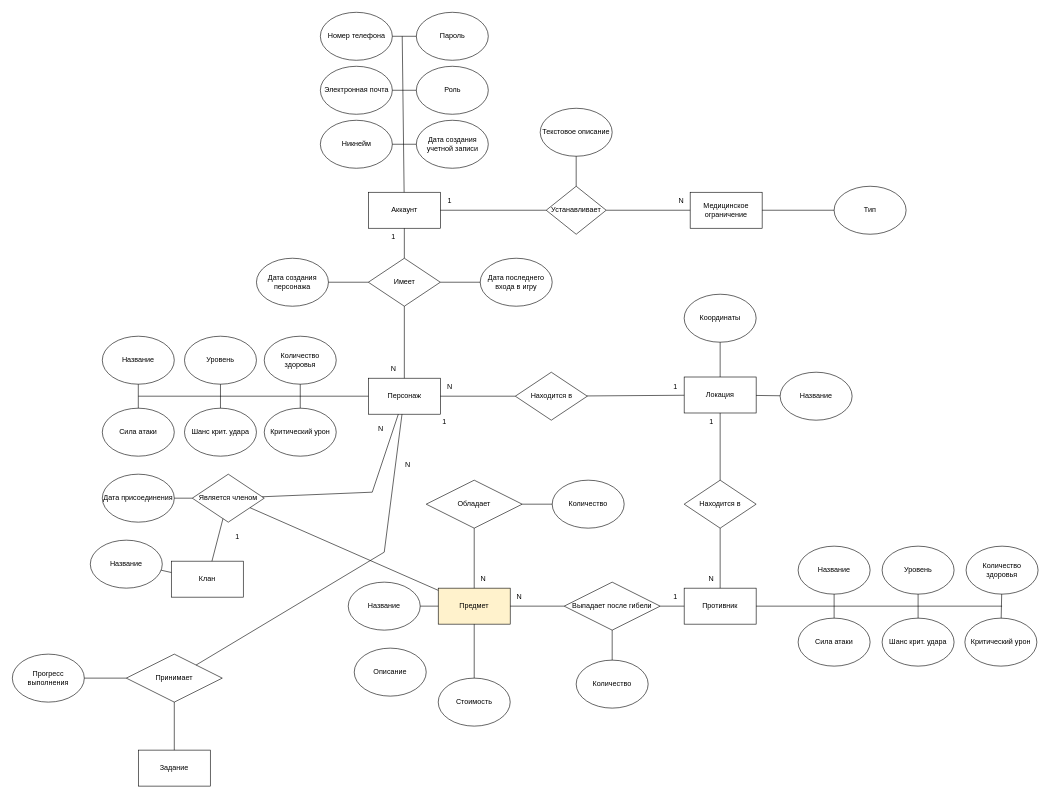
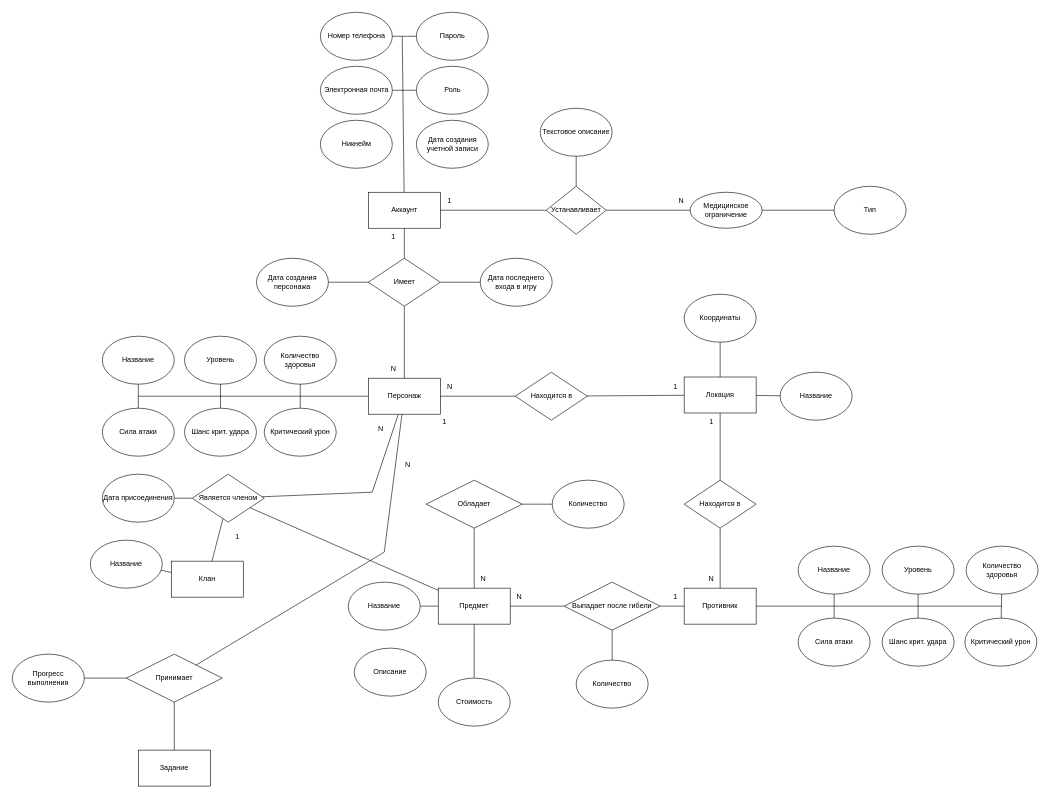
- <mxCell id="67" value="" style="endArrow=none;html=1;rounded=0;" edge="1" parent="1" source="3" target="16"><mxGeometry width="50" height="50" relative="1" as="geometry"><mxPoint x="583.5" y="350" as="sourcePoint" /><mxPoint x="633.5" y="300" as="targetPoint" /></mxGeometry></mxCell>
- <mxCell id="6" value="Медицинское ограничение" style="rounded=0;whiteSpace=wrap;html=1;" vertex="1" parent="1"><mxGeometry x="1150" y="320" width="120" height="60" as="geometry" /></mxCell>
+ <mxCell id="6" value="Медицинское ограничение" style="ellipse;whiteSpace=wrap;html=1;" vertex="1" parent="1"><mxGeometry x="1150" y="320" width="120" height="60" as="geometry" /></mxCell>
- <mxCell id="78" value="Предмет" style="rounded=0;whiteSpace=wrap;html=1;fillColor=#fff2cc;" vertex="1" parent="1"><mxGeometry x="730" y="980" width="120" height="60" as="geometry" /></mxCell>
+ <mxCell id="78" value="Предмет" style="rounded=0;whiteSpace=wrap;html=1;" vertex="1" parent="1"><mxGeometry x="730" y="980" width="120" height="60" as="geometry" /></mxCell>
